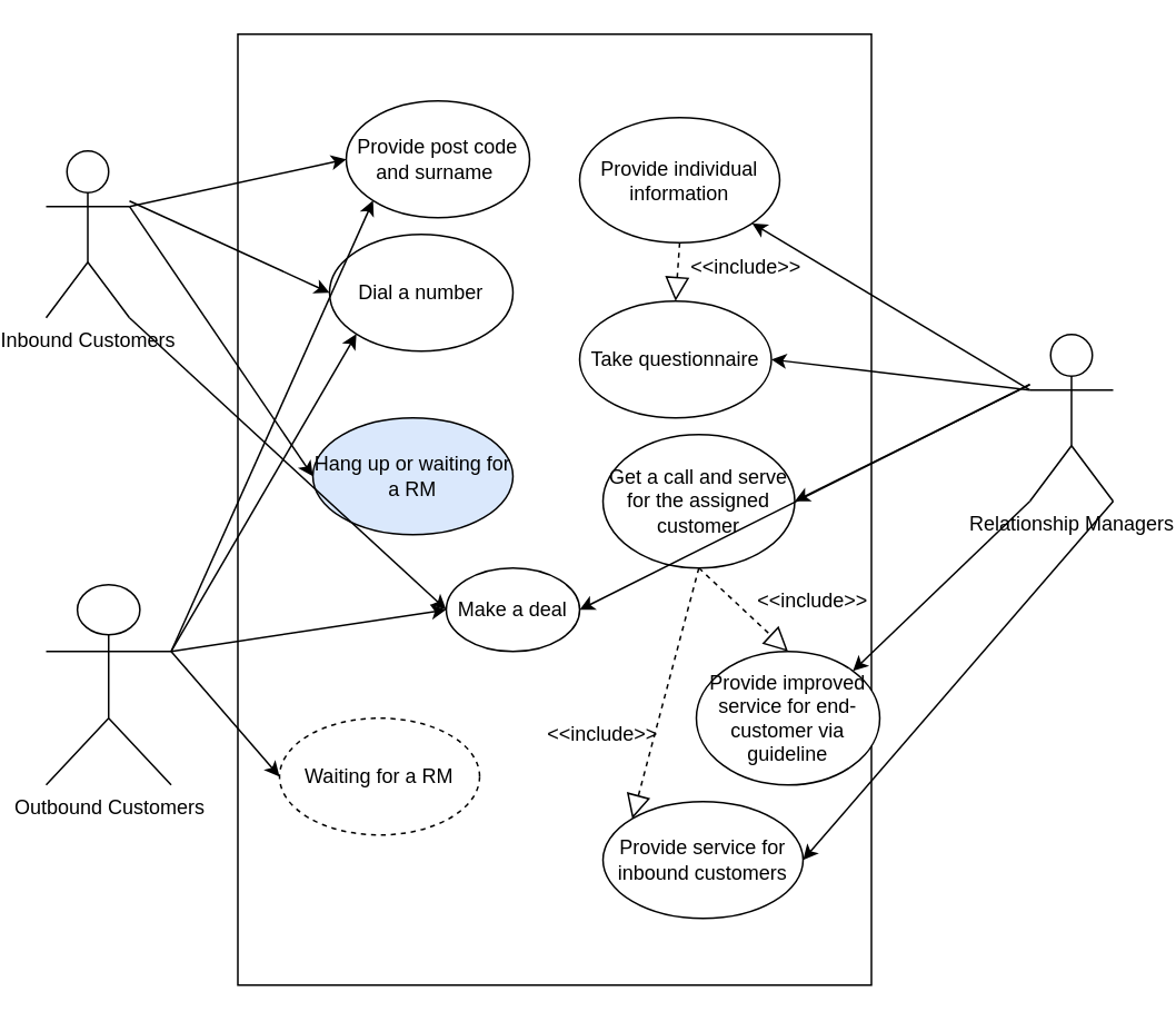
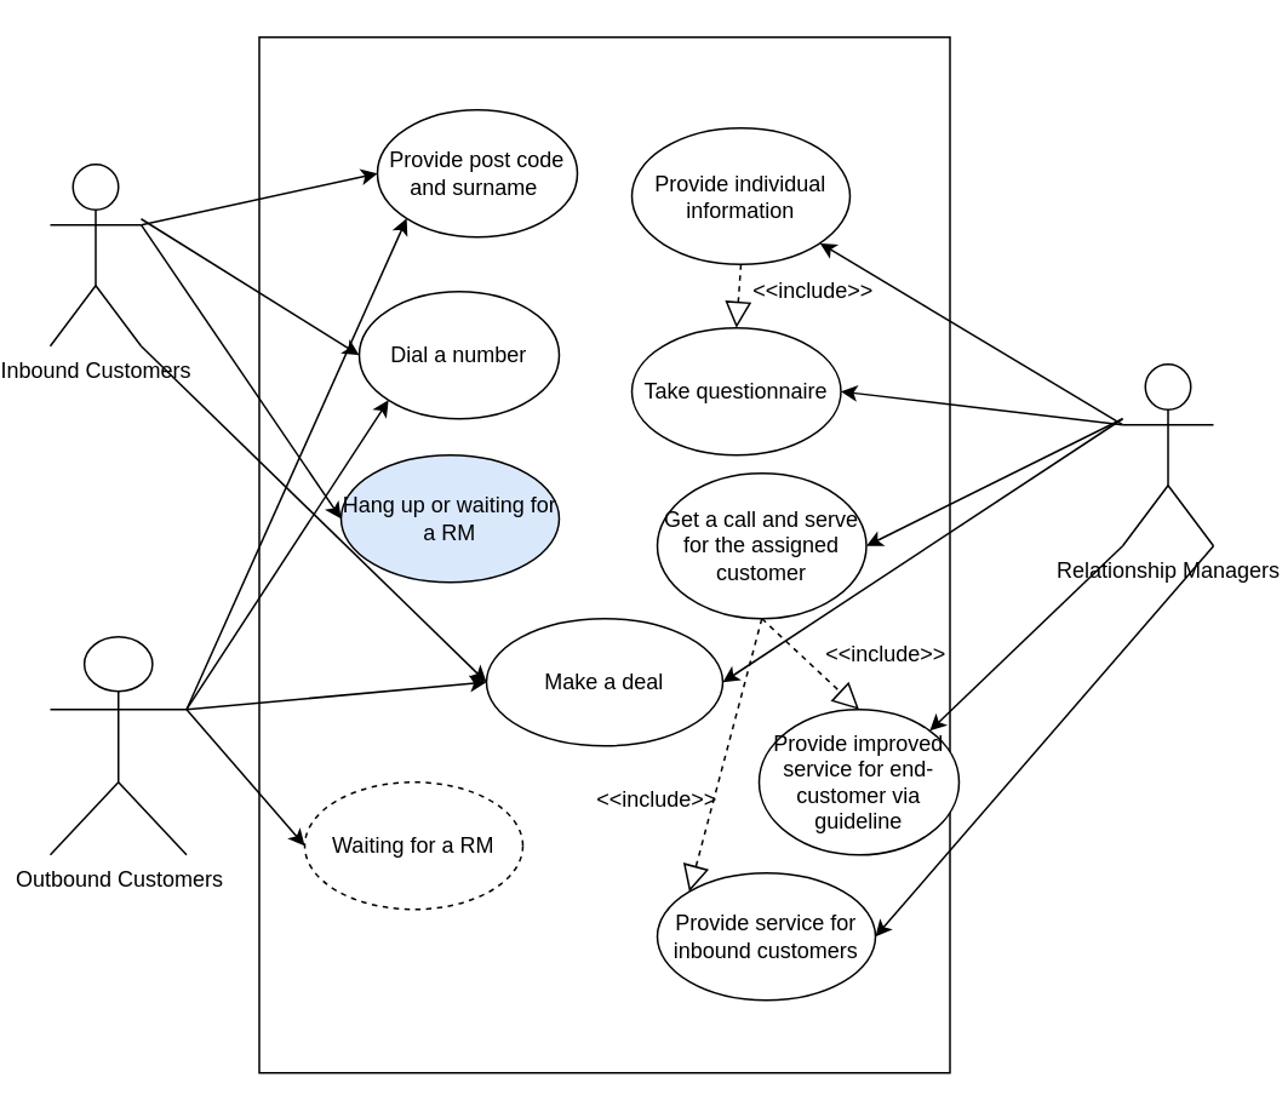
- <mxCell id="5" value="Dial a number" style="ellipse;whiteSpace=wrap;html=1;" vertex="1" parent="1"><mxGeometry x="190" y="140" width="110" height="70" as="geometry" /></mxCell>
+ <mxCell id="5" value="Dial a number" style="ellipse;whiteSpace=wrap;html=1;" vertex="1" parent="1"><mxGeometry x="190" y="160" width="110" height="70" as="geometry" /></mxCell>
- <mxCell id="19" value="Make a deal" style="ellipse;whiteSpace=wrap;html=1;" vertex="1" parent="1"><mxGeometry x="260" y="340" width="80" height="50" as="geometry" /></mxCell>
+ <mxCell id="19" value="Make a deal" style="ellipse;whiteSpace=wrap;html=1;" vertex="1" parent="1"><mxGeometry x="260" y="340" width="130" height="70" as="geometry" /></mxCell>
